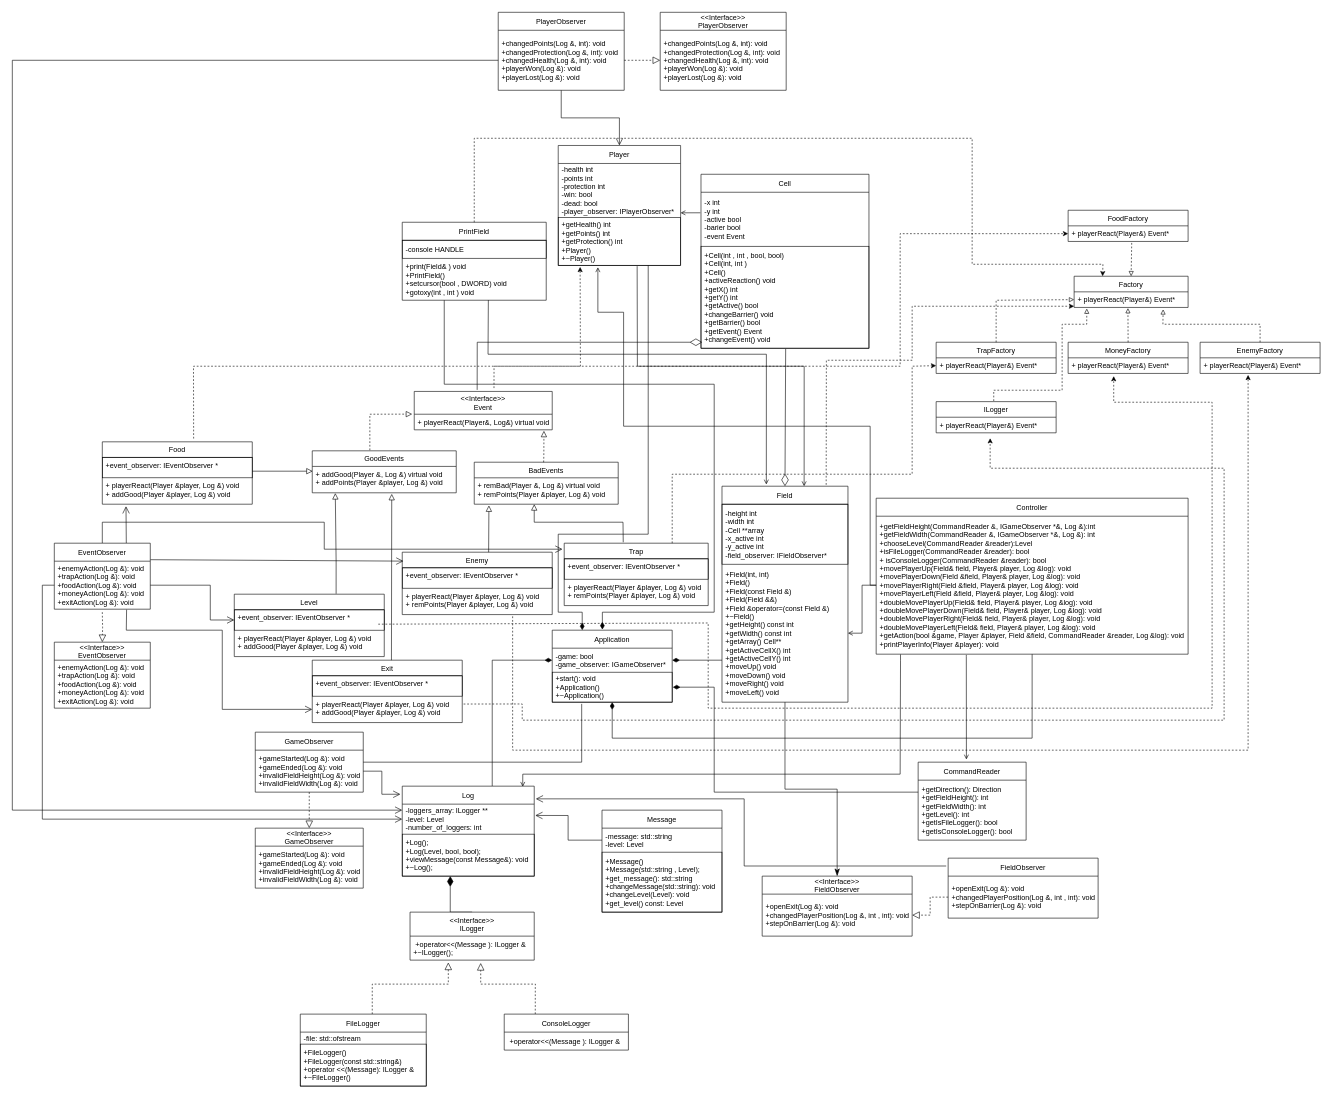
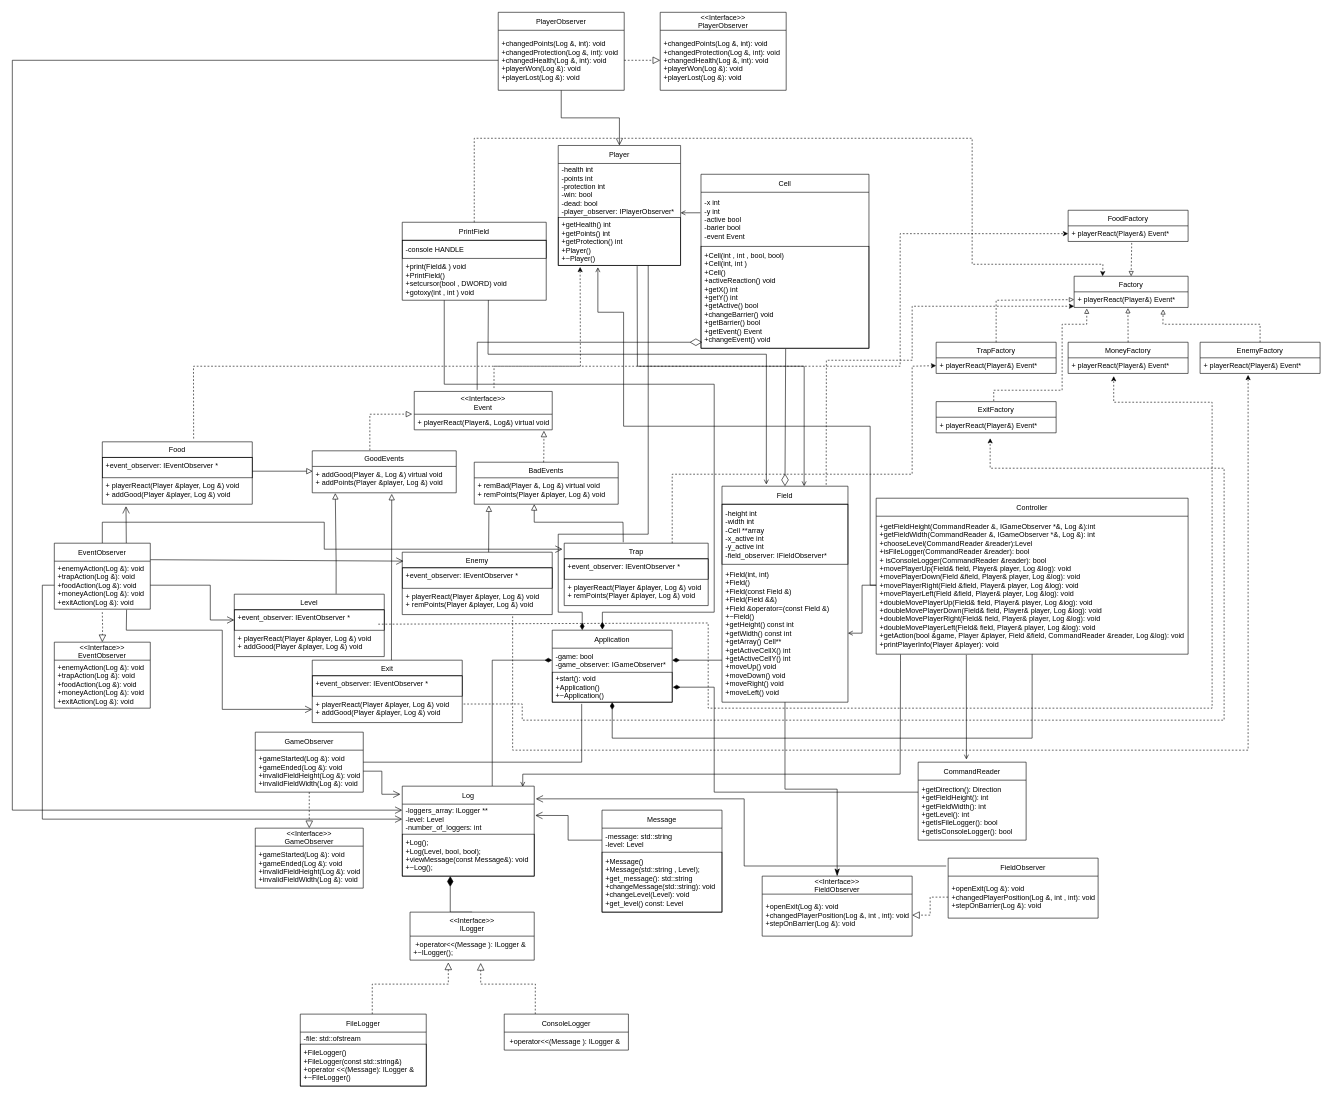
- <mxCell id="25" value="ILogger" style="swimlane;fontStyle=0;childLayout=stackLayout;horizontal=1;startSize=26;fillColor=none;horizontalStack=0;resizeParent=1;resizeParentMax=0;resizeLast=0;collapsible=1;marginBottom=0;" parent="1" vertex="1"><mxGeometry x="1560" y="669" width="200" height="52" as="geometry" /></mxCell>
+ <mxCell id="25" value="ExitFactory" style="swimlane;fontStyle=0;childLayout=stackLayout;horizontal=1;startSize=26;fillColor=none;horizontalStack=0;resizeParent=1;resizeParentMax=0;resizeLast=0;collapsible=1;marginBottom=0;" parent="1" vertex="1"><mxGeometry x="1560" y="669" width="200" height="52" as="geometry" /></mxCell>
